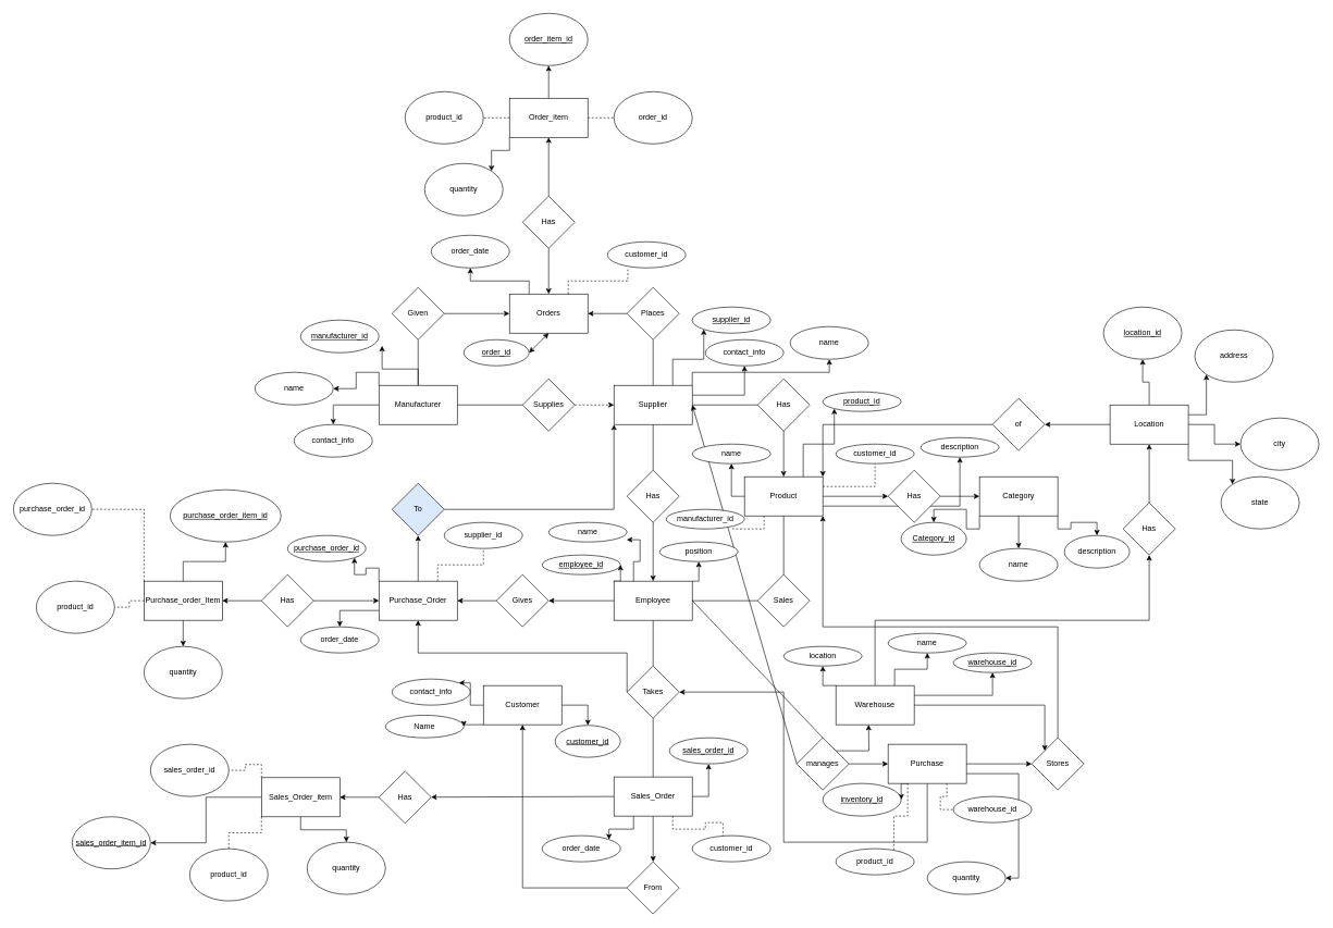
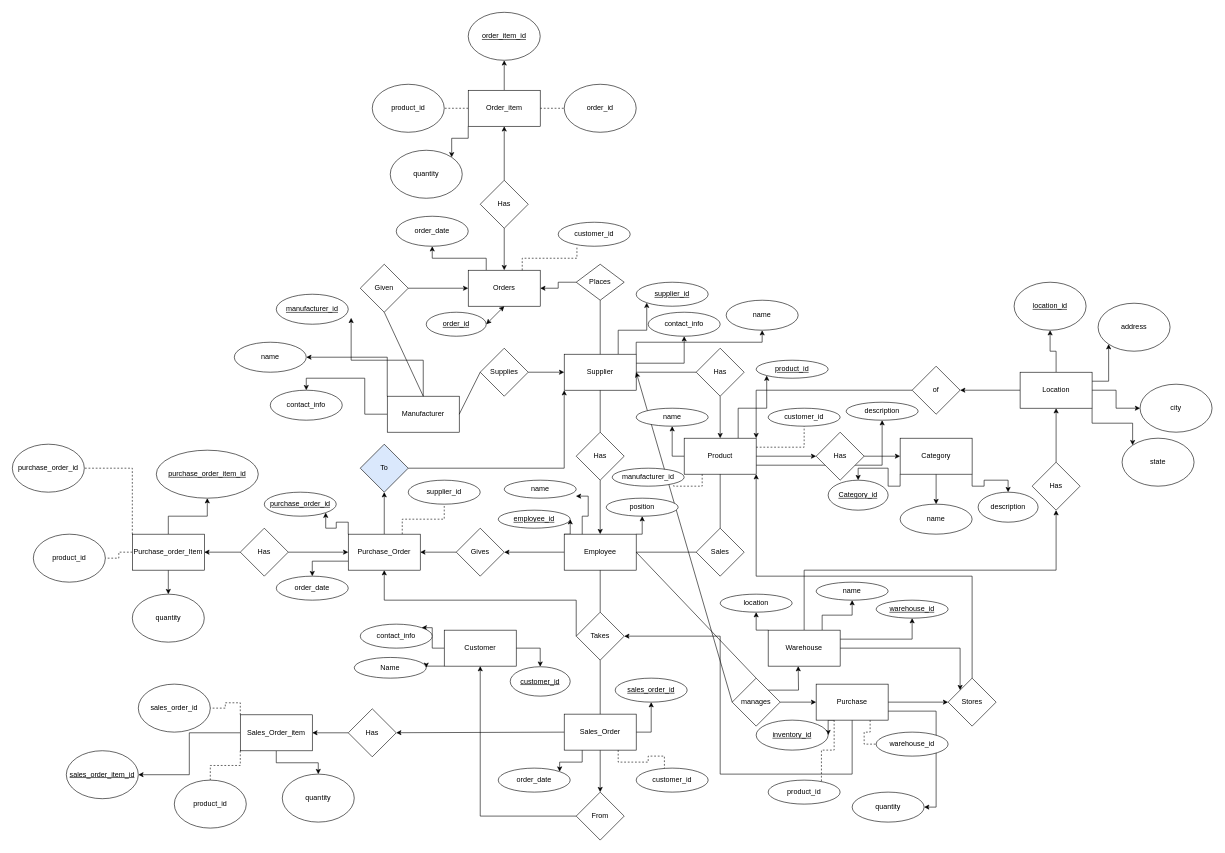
- <mxCell id="41" value="Places" style="rhombus;whiteSpace=wrap;html=1;rounded=0;" parent="1" vertex="1"><mxGeometry x="960" y="440" width="80" height="80" as="geometry" /></mxCell>
+ <mxCell id="41" value="Places" style="rhombus;whiteSpace=wrap;html=1;rounded=0;" parent="1" vertex="1"><mxGeometry x="960" y="440" width="80" height="60" as="geometry" /></mxCell>
- <mxCell id="4" value="Manufacturer" style="rounded=0;whiteSpace=wrap;html=1;" parent="1" vertex="1"><mxGeometry x="580" y="590" width="120" height="60" as="geometry" /></mxCell>
+ <mxCell id="4" value="Manufacturer" style="rounded=0;whiteSpace=wrap;html=1;" parent="1" vertex="1"><mxGeometry x="645" y="660" width="120" height="60" as="geometry" /></mxCell>
- <mxCell id="5" value="" style="edgeStyle=orthogonalEdgeStyle;rounded=0;orthogonalLoop=1;jettySize=auto;html=1;dashed=1;" parent="1" source="6" target="10" edge="1"><mxGeometry relative="1" as="geometry" /></mxCell>
+ <mxCell id="5" value="" style="edgeStyle=orthogonalEdgeStyle;rounded=0;orthogonalLoop=1;jettySize=auto;html=1;" parent="1" source="6" target="10" edge="1"><mxGeometry relative="1" as="geometry" /></mxCell>
